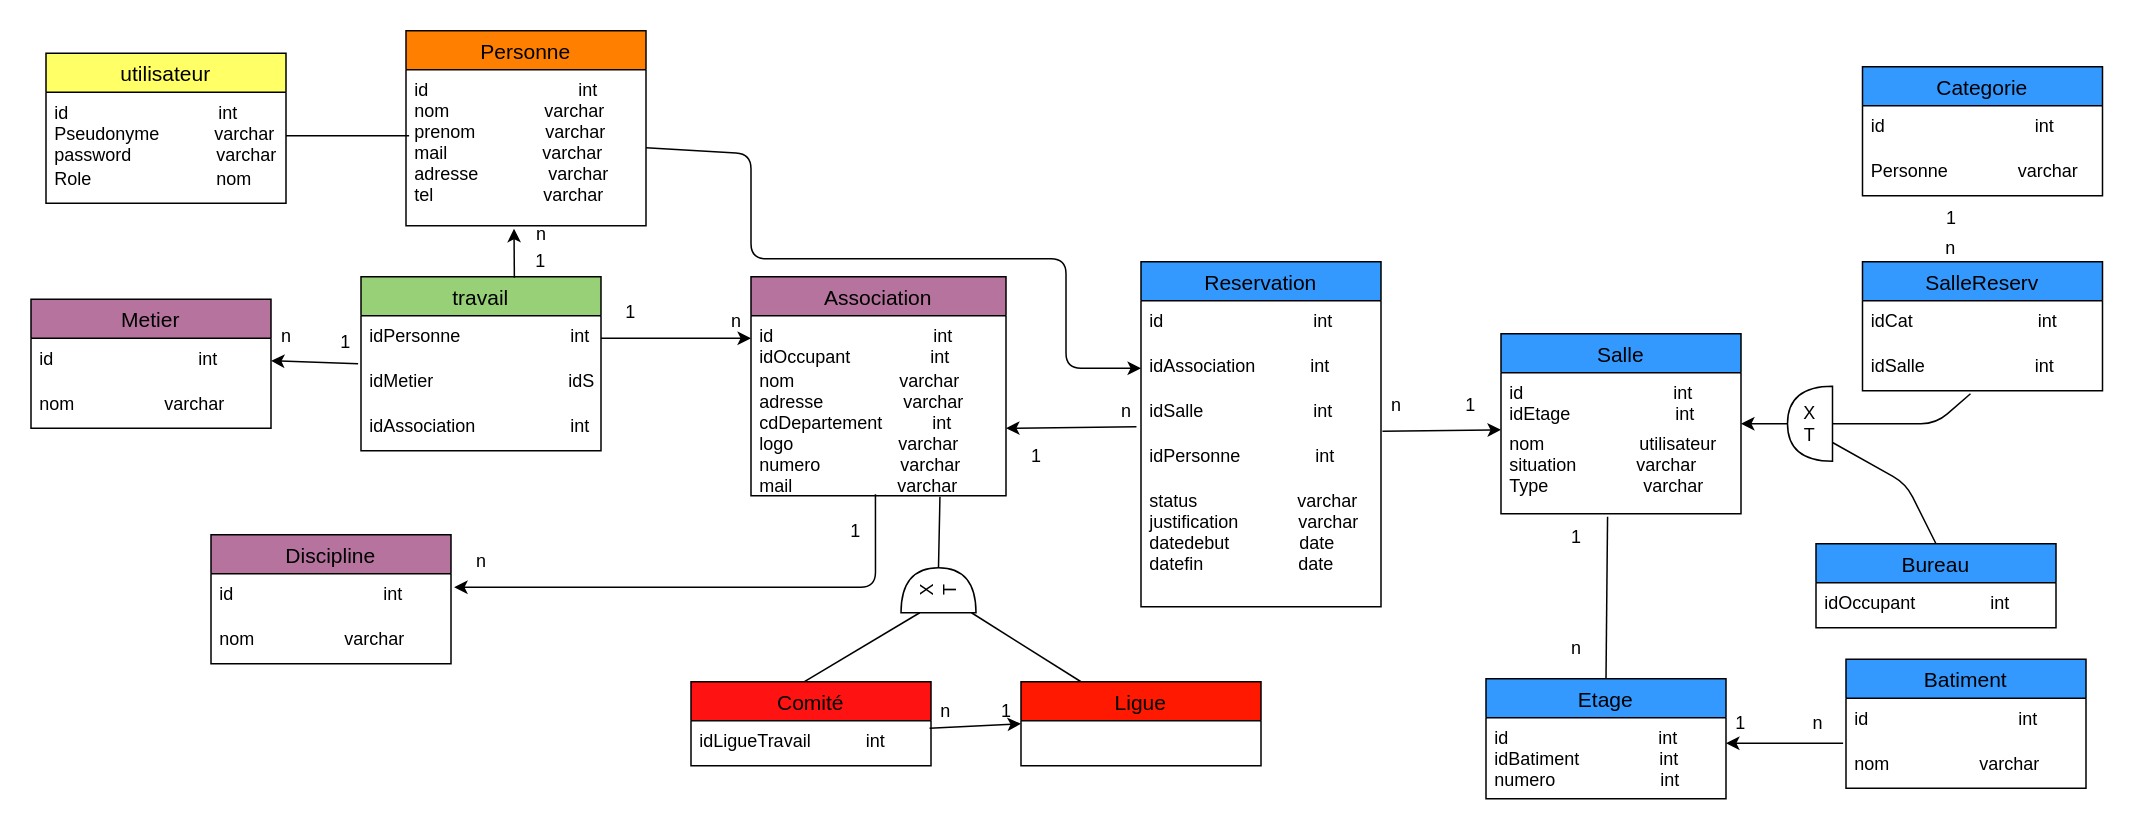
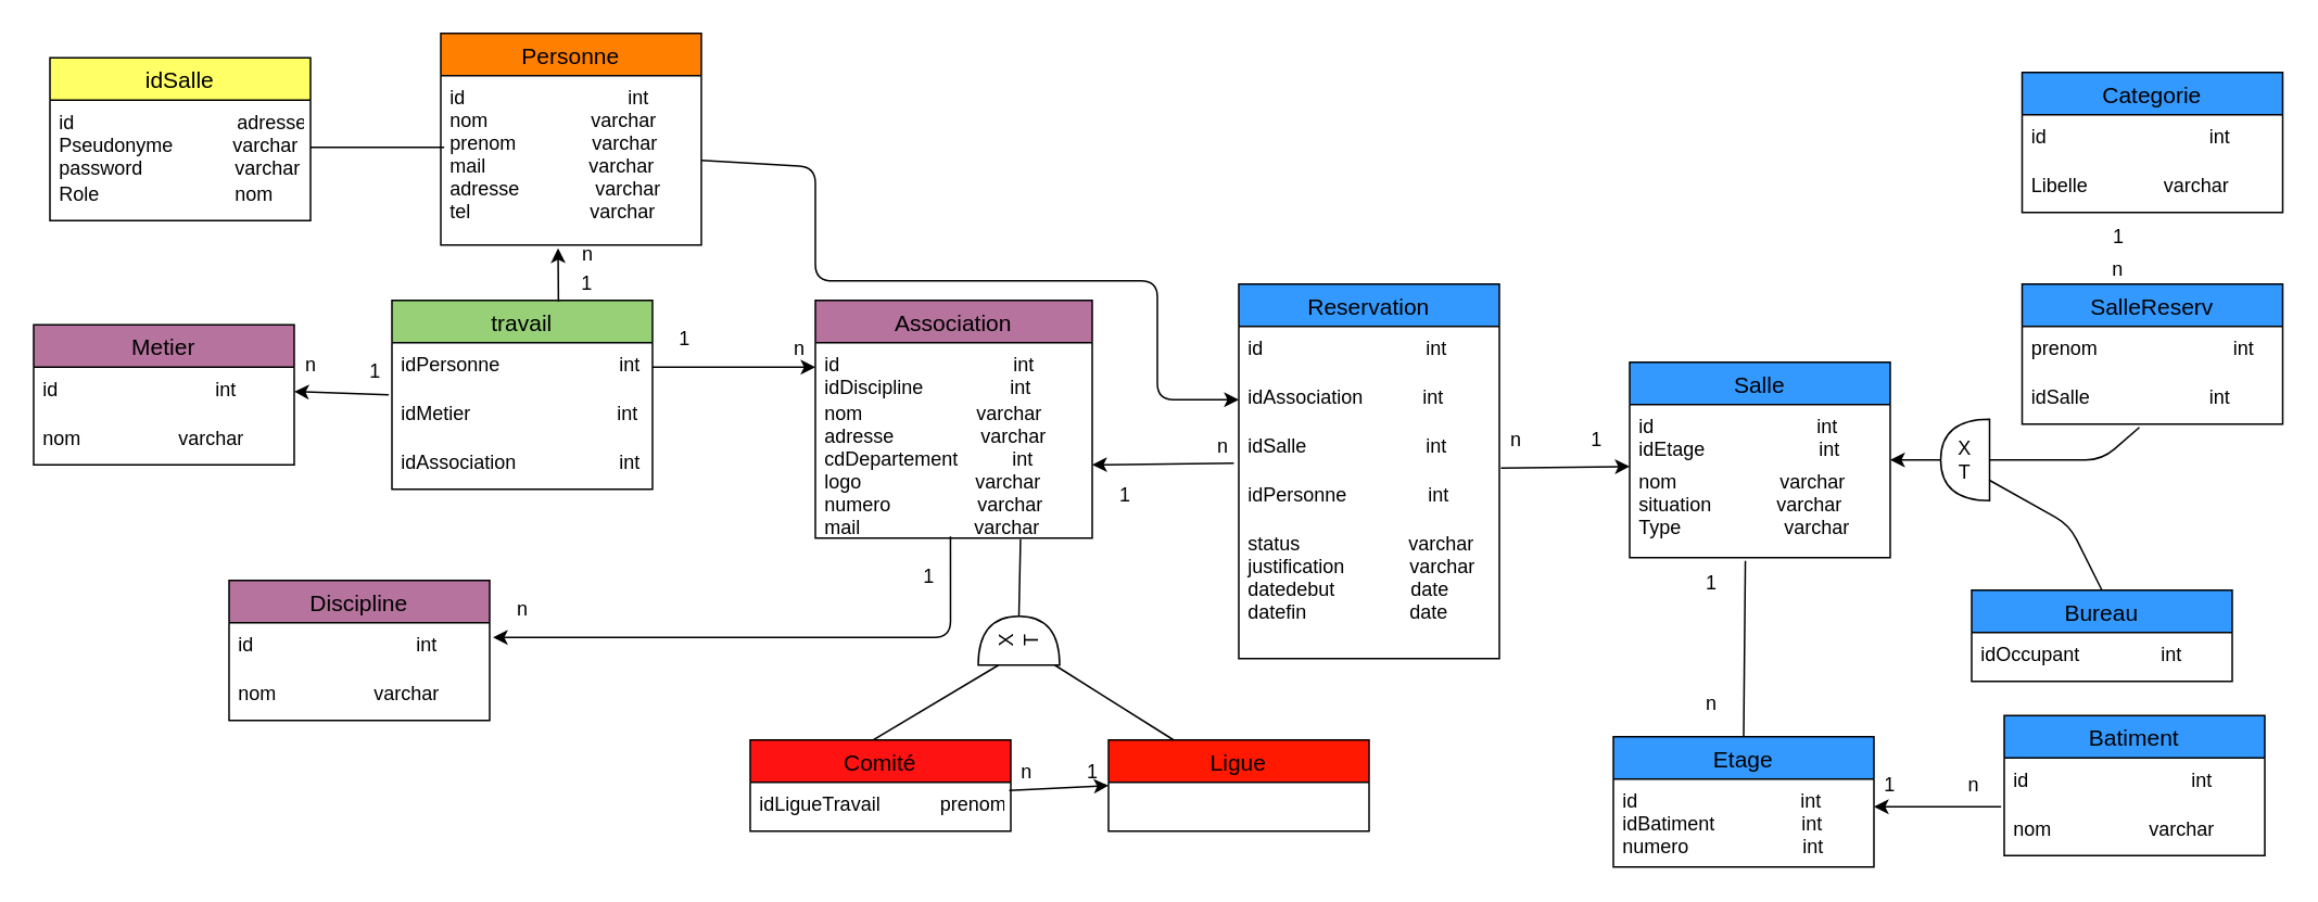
- <mxCell id="19" value="utilisateur" style="swimlane;fontStyle=0;childLayout=stackLayout;horizontal=1;startSize=26;horizontalStack=0;resizeParent=1;resizeParentMax=0;resizeLast=0;collapsible=1;marginBottom=0;align=center;fontSize=14;shadow=0;fillColor=#FFFF66;" parent="1" vertex="1"><mxGeometry x="30" y="35" width="160" height="100" as="geometry" /></mxCell>
+ <mxCell id="19" value="idSalle" style="swimlane;fontStyle=0;childLayout=stackLayout;horizontal=1;startSize=26;horizontalStack=0;resizeParent=1;resizeParentMax=0;resizeLast=0;collapsible=1;marginBottom=0;align=center;fontSize=14;shadow=0;fillColor=#FFFF66;" parent="1" vertex="1"><mxGeometry x="30" y="35" width="160" height="100" as="geometry" /></mxCell>
- <mxCell id="20" value="id                              int&#10;Pseudonyme           varchar&#10;password                 varchar&#10;" style="text;strokeColor=none;fillColor=none;spacingLeft=4;spacingRight=4;overflow=hidden;rotatable=0;points=[[0,0.5],[1,0.5]];portConstraint=eastwest;fontSize=12;" parent="19" vertex="1"><mxGeometry y="26" width="160" height="44" as="geometry" /></mxCell>
+ <mxCell id="20" value="id                              adresse&#10;Pseudonyme           varchar&#10;password                 varchar&#10;" style="text;strokeColor=none;fillColor=none;spacingLeft=4;spacingRight=4;overflow=hidden;rotatable=0;points=[[0,0.5],[1,0.5]];portConstraint=eastwest;fontSize=12;" parent="19" vertex="1"><mxGeometry y="26" width="160" height="44" as="geometry" /></mxCell>
- <mxCell id="47" value="Personne              varchar" style="text;strokeColor=none;fillColor=none;spacingLeft=4;spacingRight=4;overflow=hidden;rotatable=0;points=[[0,0.5],[1,0.5]];portConstraint=eastwest;fontSize=12;" parent="45" vertex="1"><mxGeometry y="56" width="160" height="30" as="geometry" /></mxCell>
+ <mxCell id="47" value="Libelle              varchar" style="text;strokeColor=none;fillColor=none;spacingLeft=4;spacingRight=4;overflow=hidden;rotatable=0;points=[[0,0.5],[1,0.5]];portConstraint=eastwest;fontSize=12;" parent="45" vertex="1"><mxGeometry y="56" width="160" height="30" as="geometry" /></mxCell>
- <mxCell id="49" value="idCat                         int" style="text;strokeColor=none;fillColor=none;spacingLeft=4;spacingRight=4;overflow=hidden;rotatable=0;points=[[0,0.5],[1,0.5]];portConstraint=eastwest;fontSize=12;" parent="48" vertex="1"><mxGeometry y="26" width="160" height="30" as="geometry" /></mxCell>
+ <mxCell id="49" value="prenom                         int" style="text;strokeColor=none;fillColor=none;spacingLeft=4;spacingRight=4;overflow=hidden;rotatable=0;points=[[0,0.5],[1,0.5]];portConstraint=eastwest;fontSize=12;" parent="48" vertex="1"><mxGeometry y="26" width="160" height="30" as="geometry" /></mxCell>
- <mxCell id="23" value="id                                int&#10;idOccupant                int&#10;" style="text;strokeColor=none;fillColor=none;spacingLeft=4;spacingRight=4;overflow=hidden;rotatable=0;points=[[0,0.5],[1,0.5]];portConstraint=eastwest;fontSize=12;" parent="22" vertex="1"><mxGeometry y="26" width="170" height="30" as="geometry" /></mxCell>
+ <mxCell id="23" value="id                                int&#10;idDiscipline                int&#10;" style="text;strokeColor=none;fillColor=none;spacingLeft=4;spacingRight=4;overflow=hidden;rotatable=0;points=[[0,0.5],[1,0.5]];portConstraint=eastwest;fontSize=12;" parent="22" vertex="1"><mxGeometry y="26" width="170" height="30" as="geometry" /></mxCell>
- <mxCell id="31" value="idMetier                           idSalle" style="text;strokeColor=none;fillColor=none;spacingLeft=4;spacingRight=4;overflow=hidden;rotatable=0;points=[[0,0.5],[1,0.5]];portConstraint=eastwest;fontSize=12;" parent="29" vertex="1"><mxGeometry y="56" width="160" height="30" as="geometry" /></mxCell>
+ <mxCell id="31" value="idMetier                           int" style="text;strokeColor=none;fillColor=none;spacingLeft=4;spacingRight=4;overflow=hidden;rotatable=0;points=[[0,0.5],[1,0.5]];portConstraint=eastwest;fontSize=12;" parent="29" vertex="1"><mxGeometry y="56" width="160" height="30" as="geometry" /></mxCell>
- <mxCell id="74" value="nom                   utilisateur&#10;situation            varchar&#10;Type                   varchar&#10;" style="text;strokeColor=none;fillColor=none;spacingLeft=4;spacingRight=4;overflow=hidden;rotatable=0;points=[[0,0.5],[1,0.5]];portConstraint=eastwest;fontSize=12;" parent="72" vertex="1"><mxGeometry y="60" width="160" height="60" as="geometry" /></mxCell>
+ <mxCell id="74" value="nom                   varchar&#10;situation            varchar&#10;Type                   varchar&#10;" style="text;strokeColor=none;fillColor=none;spacingLeft=4;spacingRight=4;overflow=hidden;rotatable=0;points=[[0,0.5],[1,0.5]];portConstraint=eastwest;fontSize=12;" parent="72" vertex="1"><mxGeometry y="60" width="160" height="60" as="geometry" /></mxCell>
- <mxCell id="35" value="idLigueTravail           int" style="text;strokeColor=none;fillColor=none;spacingLeft=4;spacingRight=4;overflow=hidden;rotatable=0;points=[[0,0.5],[1,0.5]];portConstraint=eastwest;fontSize=12;" parent="34" vertex="1"><mxGeometry y="26" width="160" height="30" as="geometry" /></mxCell>
+ <mxCell id="35" value="idLigueTravail           prenom" style="text;strokeColor=none;fillColor=none;spacingLeft=4;spacingRight=4;overflow=hidden;rotatable=0;points=[[0,0.5],[1,0.5]];portConstraint=eastwest;fontSize=12;" parent="34" vertex="1"><mxGeometry y="26" width="160" height="30" as="geometry" /></mxCell>
